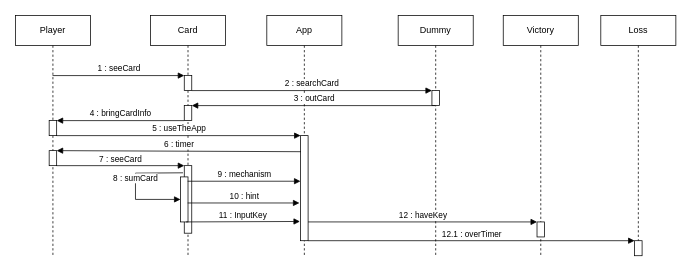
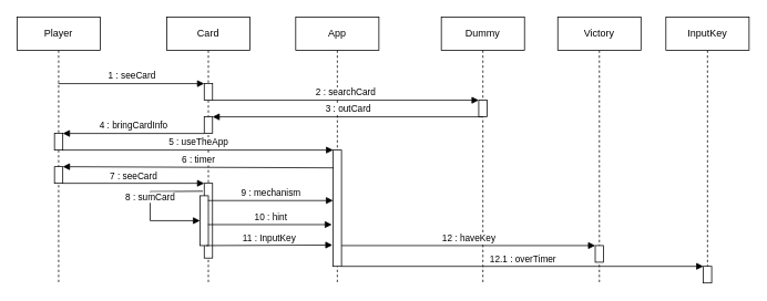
- <mxCell id="25" value="Loss" style="shape=umlLifeline;perimeter=lifelinePerimeter;whiteSpace=wrap;html=1;container=0;dropTarget=0;collapsible=0;recursiveResize=0;outlineConnect=0;portConstraint=eastwest;newEdgeStyle={&quot;edgeStyle&quot;:&quot;elbowEdgeStyle&quot;,&quot;elbow&quot;:&quot;vertical&quot;,&quot;curved&quot;:0,&quot;rounded&quot;:0};" vertex="1" parent="1"><mxGeometry x="800" y="20" width="100" height="320" as="geometry" /></mxCell>
+ <mxCell id="25" value="InputKey" style="shape=umlLifeline;perimeter=lifelinePerimeter;whiteSpace=wrap;html=1;container=0;dropTarget=0;collapsible=0;recursiveResize=0;outlineConnect=0;portConstraint=eastwest;newEdgeStyle={&quot;edgeStyle&quot;:&quot;elbowEdgeStyle&quot;,&quot;elbow&quot;:&quot;vertical&quot;,&quot;curved&quot;:0,&quot;rounded&quot;:0};" vertex="1" parent="1"><mxGeometry x="800" y="20" width="100" height="320" as="geometry" /></mxCell>
